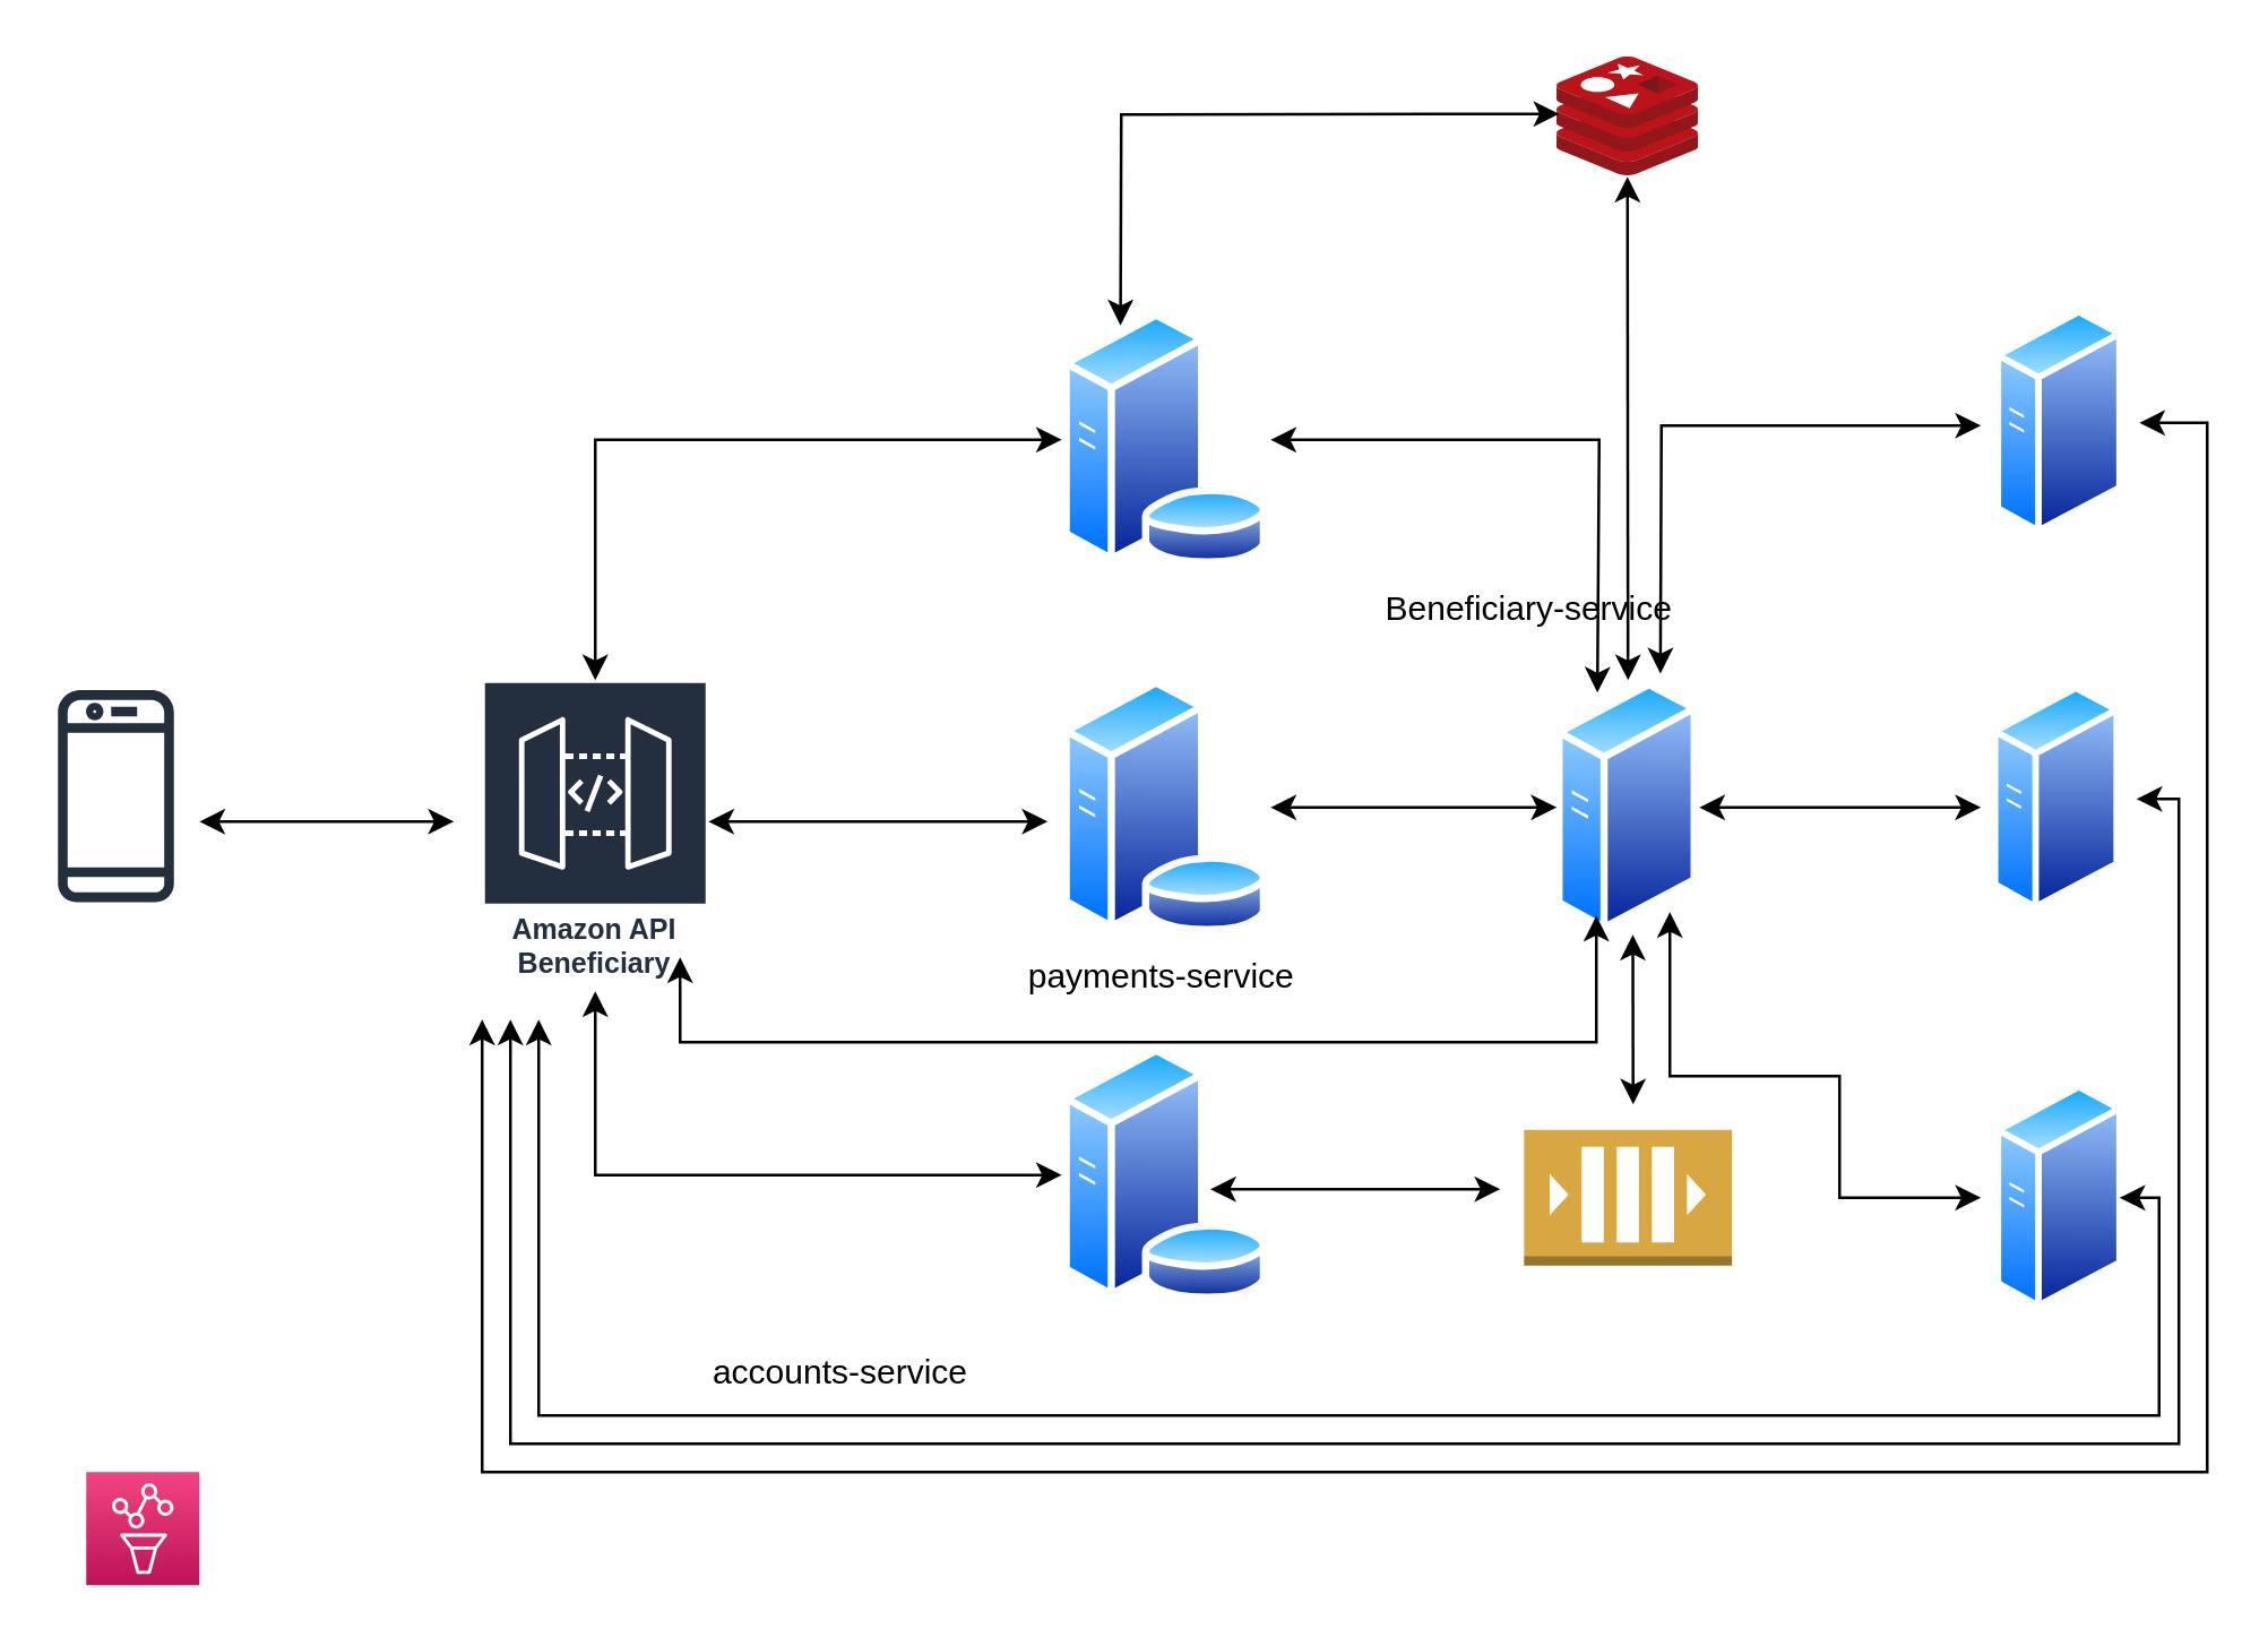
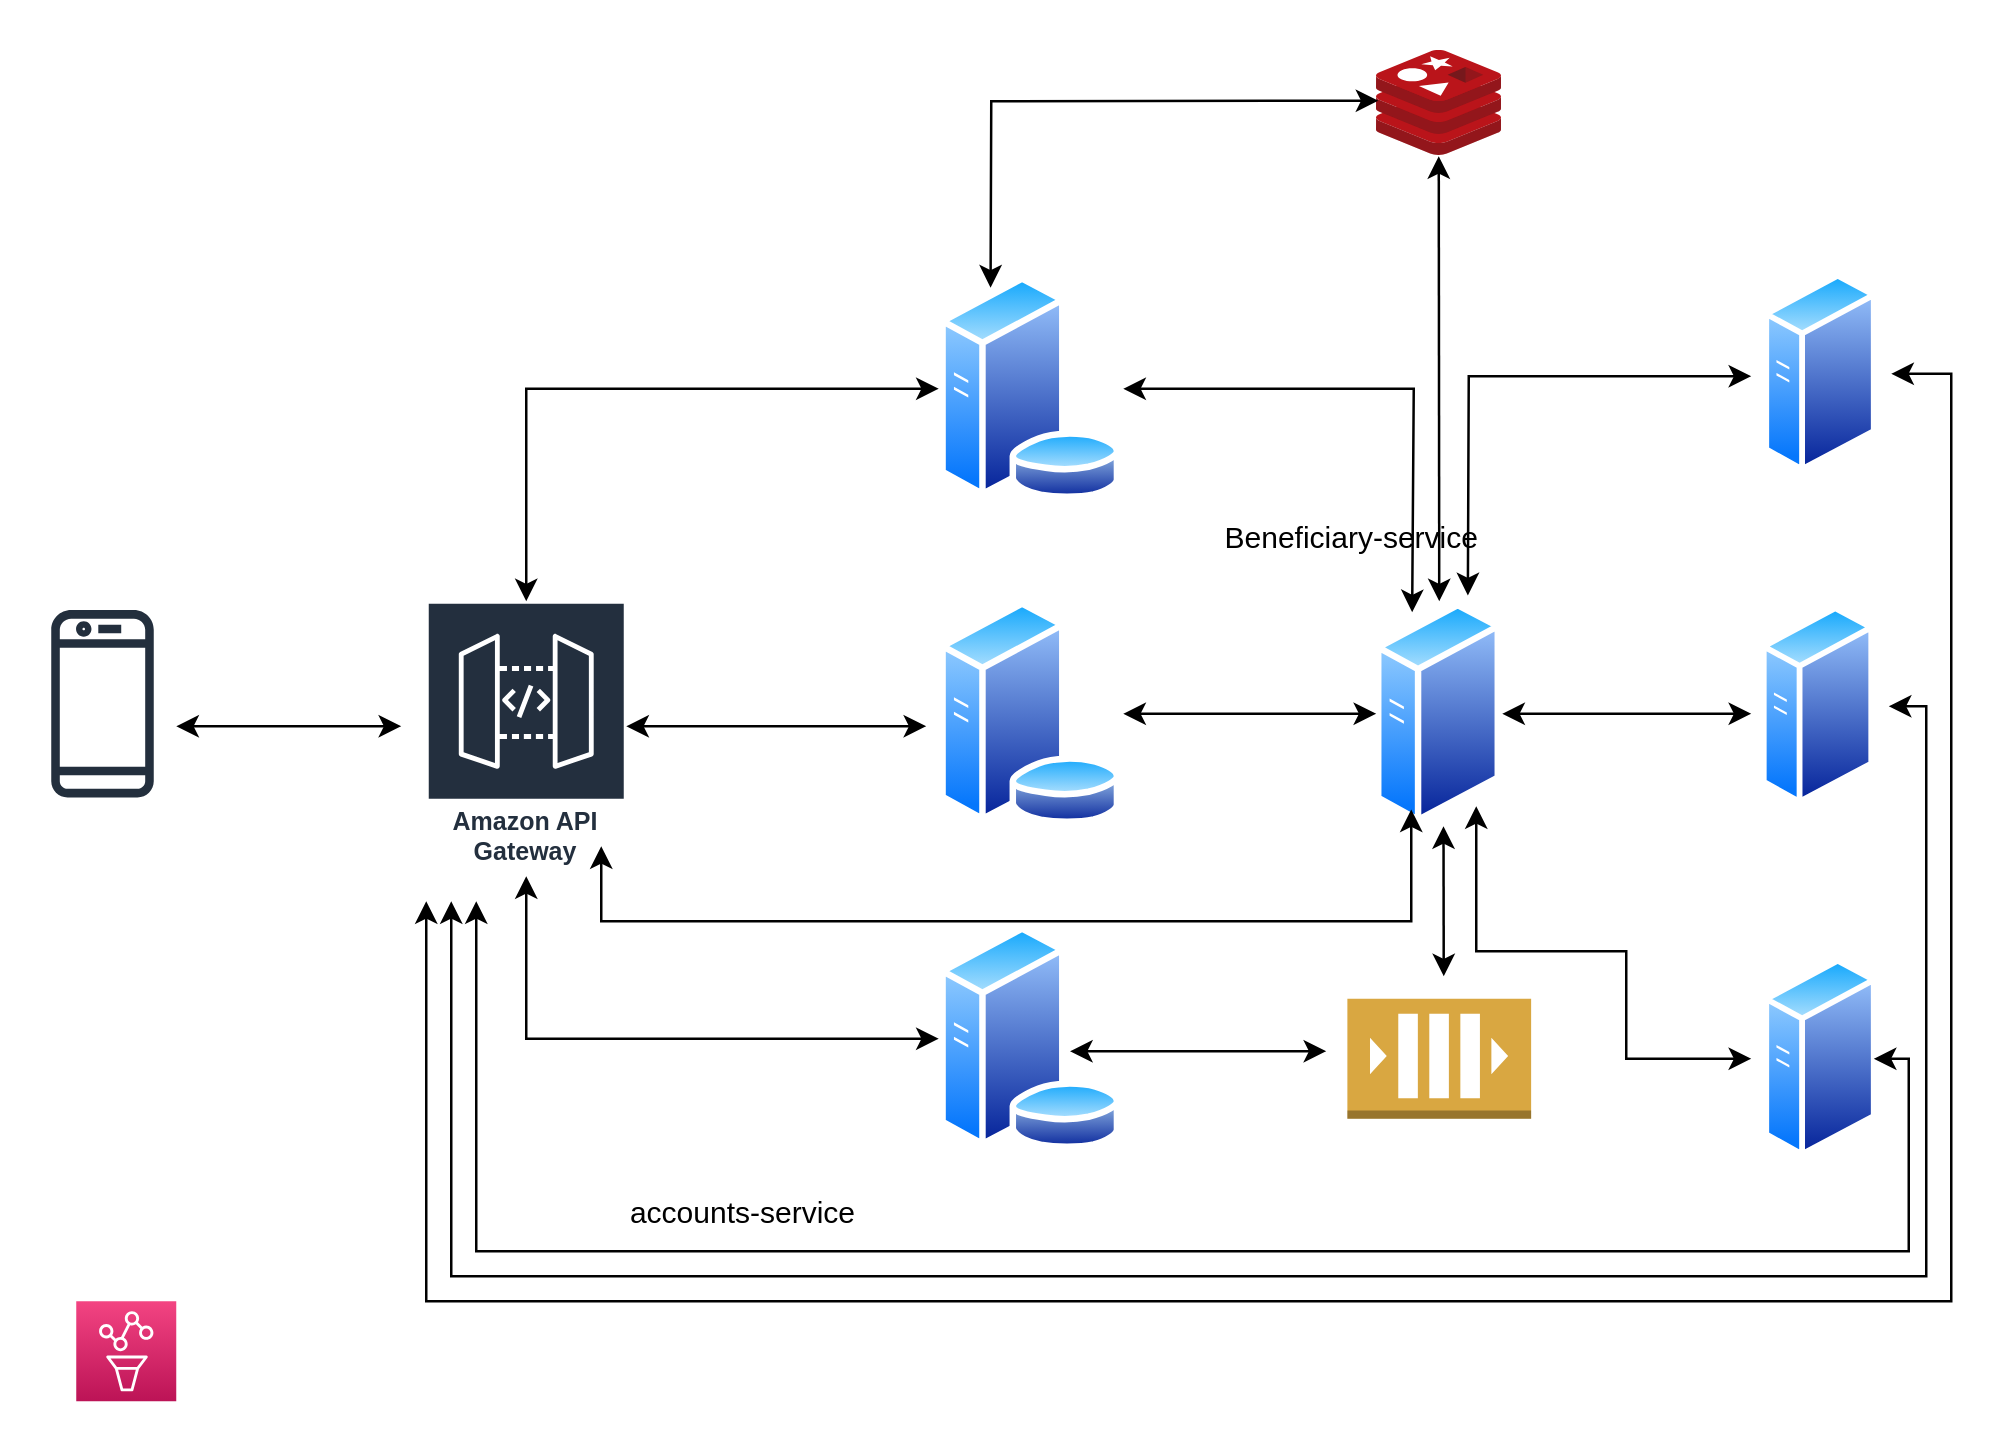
- <mxCell id="2" value="Amazon API Beneficiary" style="sketch=0;outlineConnect=0;fontColor=#232F3E;gradientColor=none;strokeColor=#ffffff;fillColor=#232F3E;dashed=0;verticalLabelPosition=middle;verticalAlign=bottom;align=center;html=1;whiteSpace=wrap;fontSize=10;fontStyle=1;spacing=3;shape=mxgraph.aws4.productIcon;prIcon=mxgraph.aws4.api_gateway;" vertex="1" parent="1"><mxGeometry x="170" y="240" width="80" height="110" as="geometry" /></mxCell>
+ <mxCell id="2" value="Amazon API Gateway" style="sketch=0;outlineConnect=0;fontColor=#232F3E;gradientColor=none;strokeColor=#ffffff;fillColor=#232F3E;dashed=0;verticalLabelPosition=middle;verticalAlign=bottom;align=center;html=1;whiteSpace=wrap;fontSize=10;fontStyle=1;spacing=3;shape=mxgraph.aws4.productIcon;prIcon=mxgraph.aws4.api_gateway;" vertex="1" parent="1"><mxGeometry x="170" y="240" width="80" height="110" as="geometry" /></mxCell>
- <mxCell id="10" value="payments-service" style="text;html=1;strokeColor=none;fillColor=none;align=center;verticalAlign=middle;whiteSpace=wrap;rounded=0;" vertex="1" parent="1"><mxGeometry x="342.5" y="330" width="135" height="30" as="geometry" /></mxCell>
